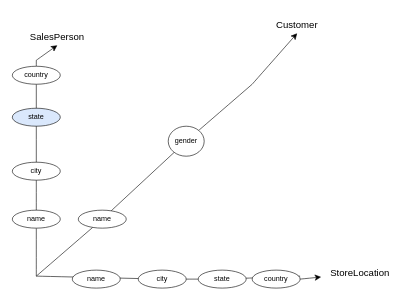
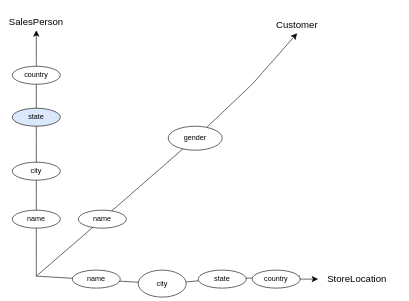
- <mxCell id="6" value="SalesPerson" style="text;html=1;align=center;verticalAlign=middle;whiteSpace=wrap;rounded=0;fontSize=16;" vertex="1" parent="1"><mxGeometry x="65" y="45" width="60" height="30" as="geometry" /></mxCell>
+ <mxCell id="6" value="SalesPerson" style="text;html=1;align=center;verticalAlign=middle;whiteSpace=wrap;rounded=0;fontSize=16;" vertex="1" parent="1"><mxGeometry x="30" y="20" width="60" height="30" as="geometry" /></mxCell>
- <mxCell id="11" value="gender" style="ellipse;whiteSpace=wrap;html=1;" vertex="1" parent="1"><mxGeometry x="280" y="210" width="60" height="50" as="geometry" /></mxCell>
+ <mxCell id="11" value="gender" style="ellipse;whiteSpace=wrap;html=1;" vertex="1" parent="1"><mxGeometry x="280" y="210" width="90" height="40" as="geometry" /></mxCell>
- <mxCell id="7" value="StoreLocation" style="text;html=1;align=center;verticalAlign=middle;whiteSpace=wrap;rounded=0;fontSize=16;" vertex="1" parent="1"><mxGeometry x="535" y="440" width="130" height="30" as="geometry" /></mxCell>
+ <mxCell id="7" value="StoreLocation" style="text;html=1;align=center;verticalAlign=middle;whiteSpace=wrap;rounded=0;fontSize=16;" vertex="1" parent="1"><mxGeometry x="530" y="450" width="130" height="30" as="geometry" /></mxCell>
- <mxCell id="21" value="city" style="ellipse;whiteSpace=wrap;html=1;" vertex="1" parent="1"><mxGeometry x="230" y="450" width="80" height="30" as="geometry" /></mxCell>
+ <mxCell id="21" value="city" style="ellipse;whiteSpace=wrap;html=1;" vertex="1" parent="1"><mxGeometry x="230" y="450" width="80" height="45" as="geometry" /></mxCell>
